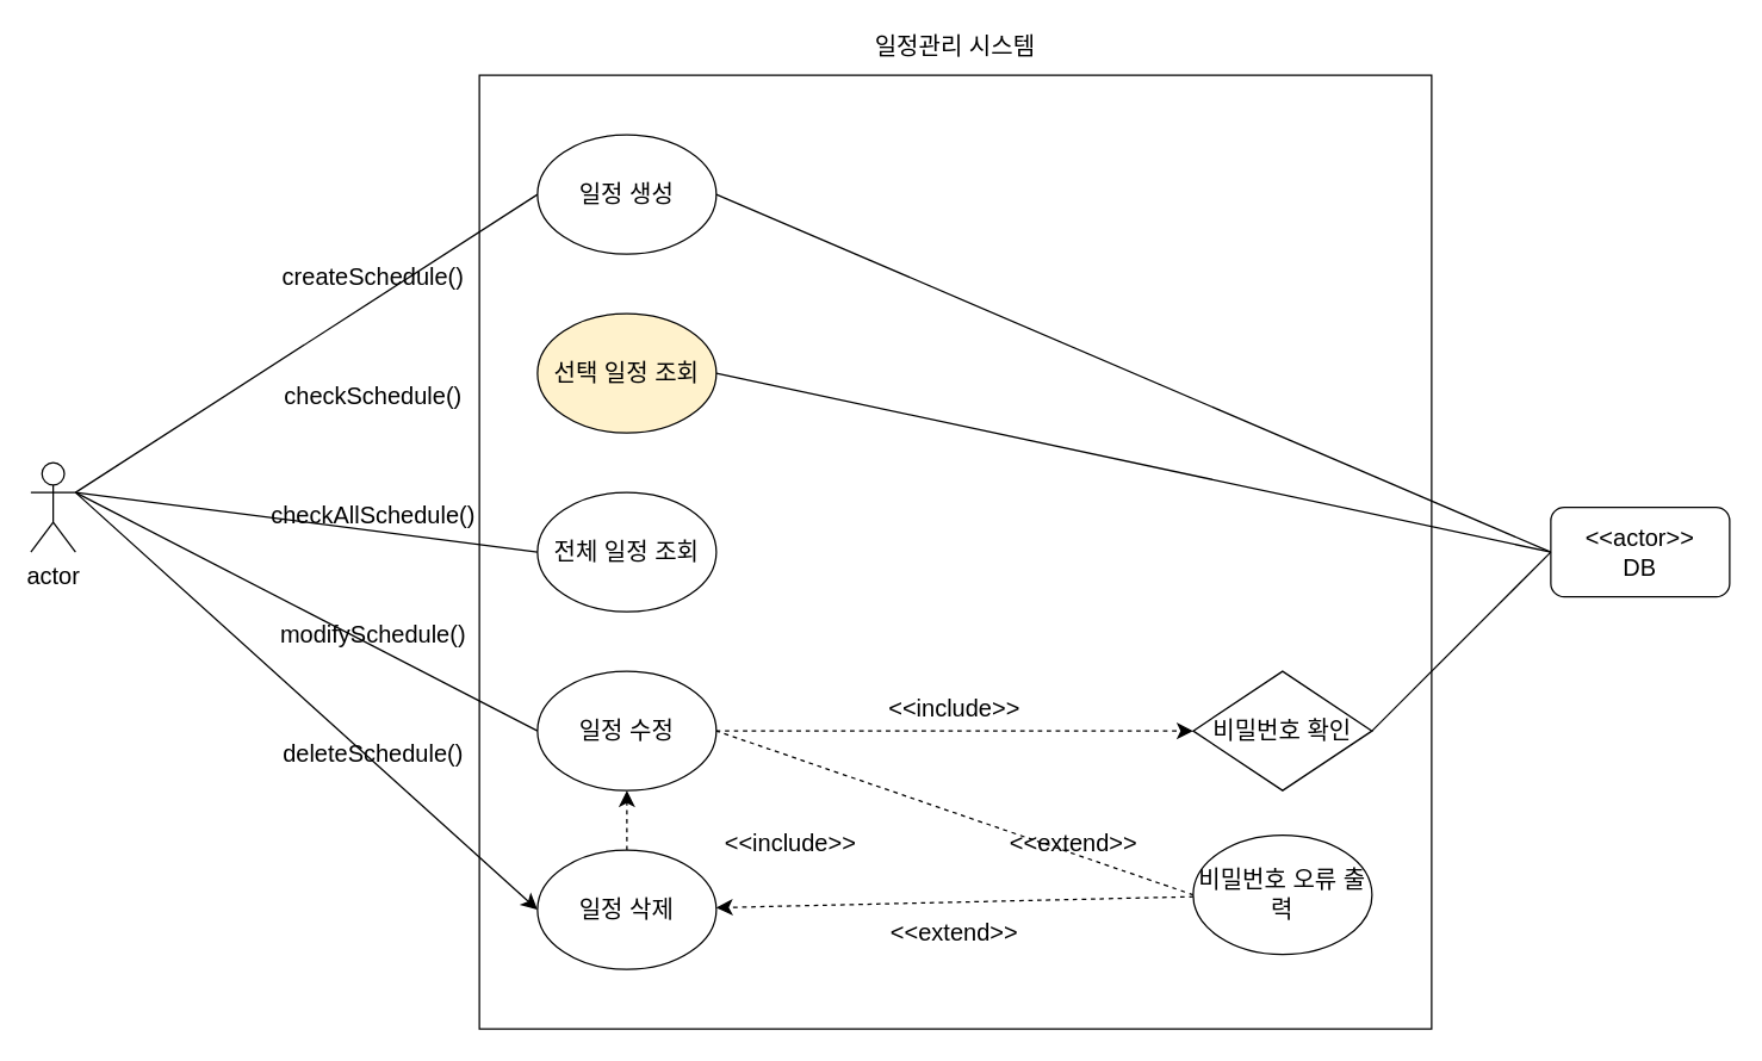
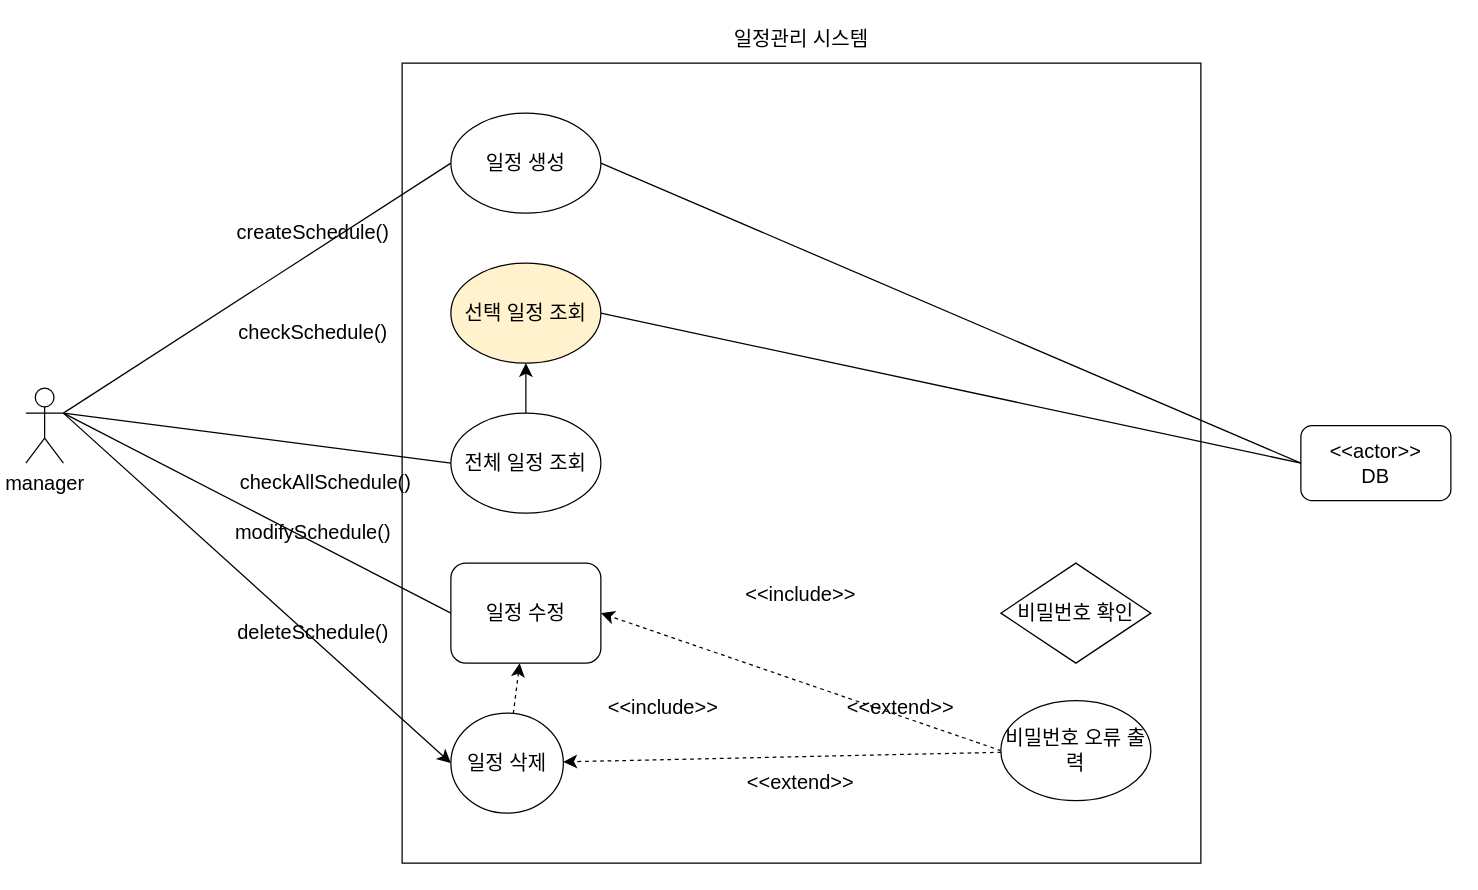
+ <mxCell id="8" style="edgeStyle=none;curved=1;rounded=0;orthogonalLoop=1;jettySize=auto;html=1;exitX=0.5;exitY=0;exitDx=0;exitDy=0;entryX=0.5;entryY=1;entryDx=0;entryDy=0;fontSize=12;startSize=8;endSize=8;" edge="1" parent="1" source="9" target="7"><mxGeometry relative="1" as="geometry" /></mxCell>
- <mxCell id="32" value="checkAllSchedule()" style="text;html=1;strokeColor=none;fillColor=none;align=center;verticalAlign=middle;whiteSpace=wrap;rounded=0;fontSize=16;" vertex="1" parent="1"><mxGeometry x="220" y="330" width="60" height="30" as="geometry" /></mxCell>
+ <mxCell id="32" value="checkAllSchedule()" style="text;html=1;strokeColor=none;fillColor=none;align=center;verticalAlign=middle;whiteSpace=wrap;rounded=0;fontSize=16;" vertex="1" parent="1"><mxGeometry x="230" y="370" width="60" height="30" as="geometry" /></mxCell>
- <mxCell id="4" value="actor" style="shape=umlActor;verticalLabelPosition=bottom;verticalAlign=top;html=1;outlineConnect=0;fontSize=16;" vertex="1" parent="1"><mxGeometry x="20" y="310" width="30" height="60" as="geometry" /></mxCell>
+ <mxCell id="4" value="manager" style="shape=umlActor;verticalLabelPosition=bottom;verticalAlign=top;html=1;outlineConnect=0;fontSize=16;" vertex="1" parent="1"><mxGeometry x="20" y="310" width="30" height="60" as="geometry" /></mxCell>
- <mxCell id="27" value="" style="endArrow=none;html=1;rounded=0;fontSize=12;startSize=8;endSize=8;curved=1;entryX=0;entryY=0.5;entryDx=0;entryDy=0;exitX=1;exitY=0.5;exitDx=0;exitDy=0;" edge="1" parent="1" source="15" target="16"><mxGeometry width="50" height="50" relative="1" as="geometry"><mxPoint x="800" y="490" as="sourcePoint" /><mxPoint x="850" y="440" as="targetPoint" /></mxGeometry></mxCell>
- <mxCell id="11" value="일정 수정" style="ellipse;whiteSpace=wrap;html=1;fontSize=16;" vertex="1" parent="1"><mxGeometry x="360" y="450" width="120" height="80" as="geometry" /></mxCell>
+ <mxCell id="11" value="일정 수정" style="whiteSpace=wrap;html=1;fontSize=16;rounded=1;" vertex="1" parent="1"><mxGeometry x="360" y="450" width="120" height="80" as="geometry" /></mxCell>
- <mxCell id="10" style="edgeStyle=none;curved=1;rounded=0;orthogonalLoop=1;jettySize=auto;html=1;exitX=1;exitY=0.5;exitDx=0;exitDy=0;entryX=0;entryY=0.5;entryDx=0;entryDy=0;fontSize=12;startSize=8;endSize=8;dashed=1;" edge="1" parent="1" source="11" target="15"><mxGeometry relative="1" as="geometry" /></mxCell>
- <mxCell id="22" style="edgeStyle=none;curved=1;rounded=0;orthogonalLoop=1;jettySize=auto;html=1;exitX=0;exitY=0.5;exitDx=0;exitDy=0;entryX=1;entryY=0.5;entryDx=0;entryDy=0;fontSize=12;startSize=8;endSize=8;dashed=1;endArrow=none;" edge="1" parent="1" source="24" target="11"><mxGeometry relative="1" as="geometry" /></mxCell>
+ <mxCell id="22" style="edgeStyle=none;curved=1;rounded=0;orthogonalLoop=1;jettySize=auto;html=1;exitX=0;exitY=0.5;exitDx=0;exitDy=0;entryX=1;entryY=0.5;entryDx=0;entryDy=0;fontSize=12;startSize=8;endSize=8;dashed=1;" edge="1" parent="1" source="24" target="11"><mxGeometry relative="1" as="geometry" /></mxCell>
- <mxCell id="14" value="일정 삭제" style="ellipse;whiteSpace=wrap;html=1;fontSize=16;" vertex="1" parent="1"><mxGeometry x="360" y="570" width="120" height="80" as="geometry" /></mxCell>
+ <mxCell id="14" value="일정 삭제" style="ellipse;whiteSpace=wrap;html=1;fontSize=16;" vertex="1" parent="1"><mxGeometry x="360" y="570" width="90" height="80" as="geometry" /></mxCell>
